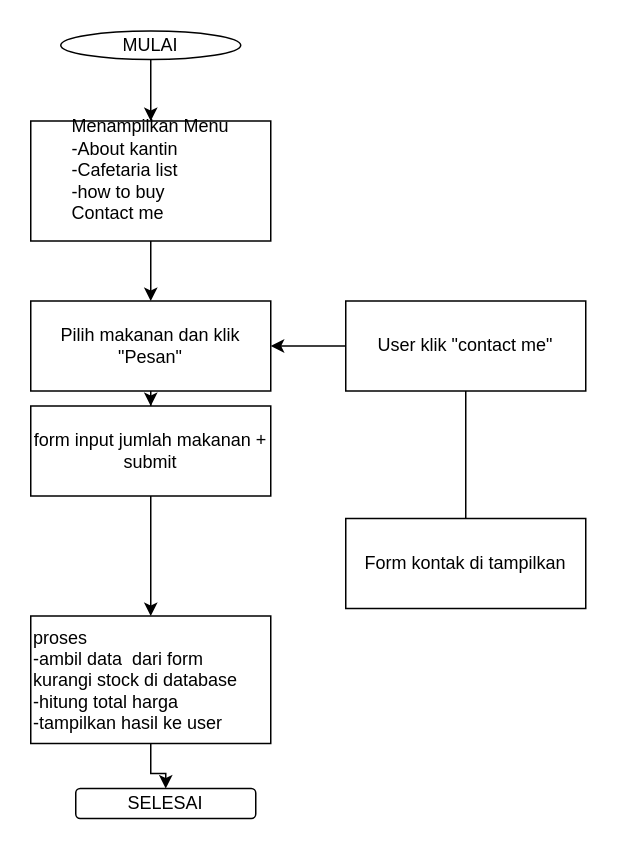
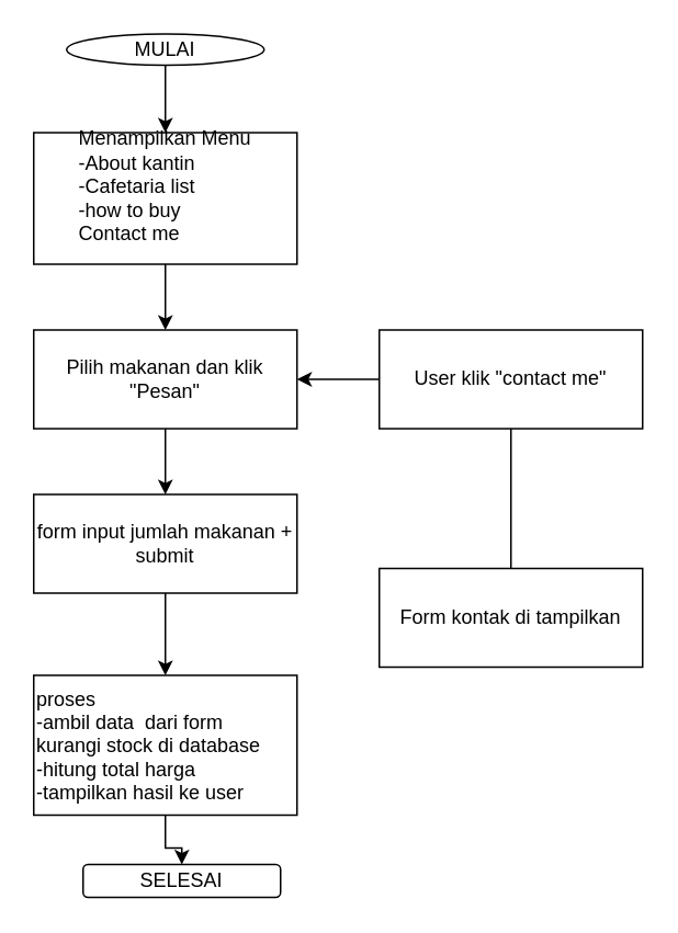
- <mxCell id="7" value="form input jumlah makanan + submit" style="whiteSpace=wrap;html=1;rounded=0;" vertex="1" parent="1"><mxGeometry x="20" y="270" width="160" height="60" as="geometry" /></mxCell>
+ <mxCell id="7" value="form input jumlah makanan + submit" style="whiteSpace=wrap;html=1;rounded=0;" vertex="1" parent="1"><mxGeometry x="20" y="300" width="160" height="60" as="geometry" /></mxCell>
